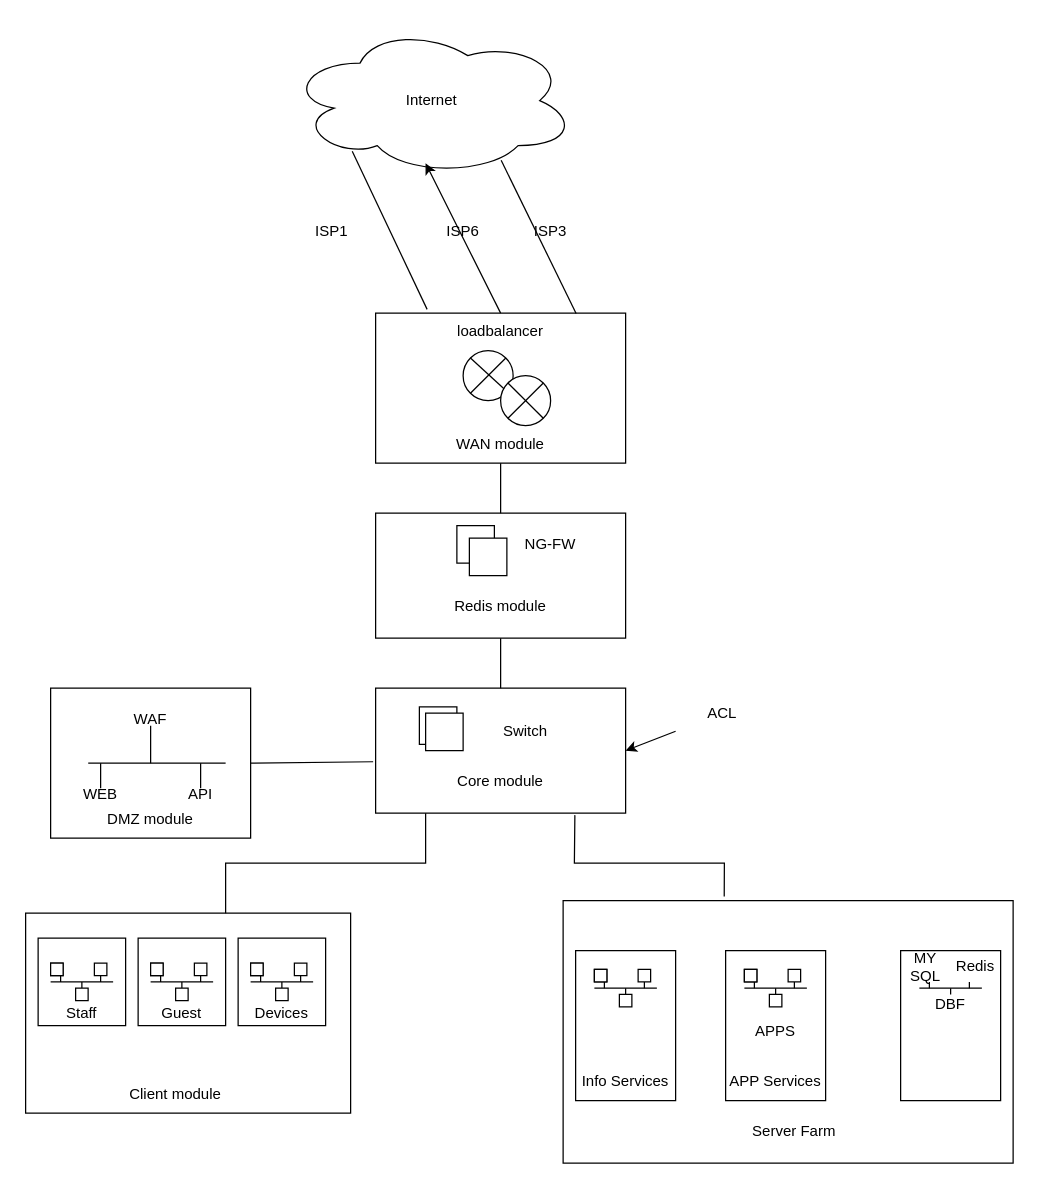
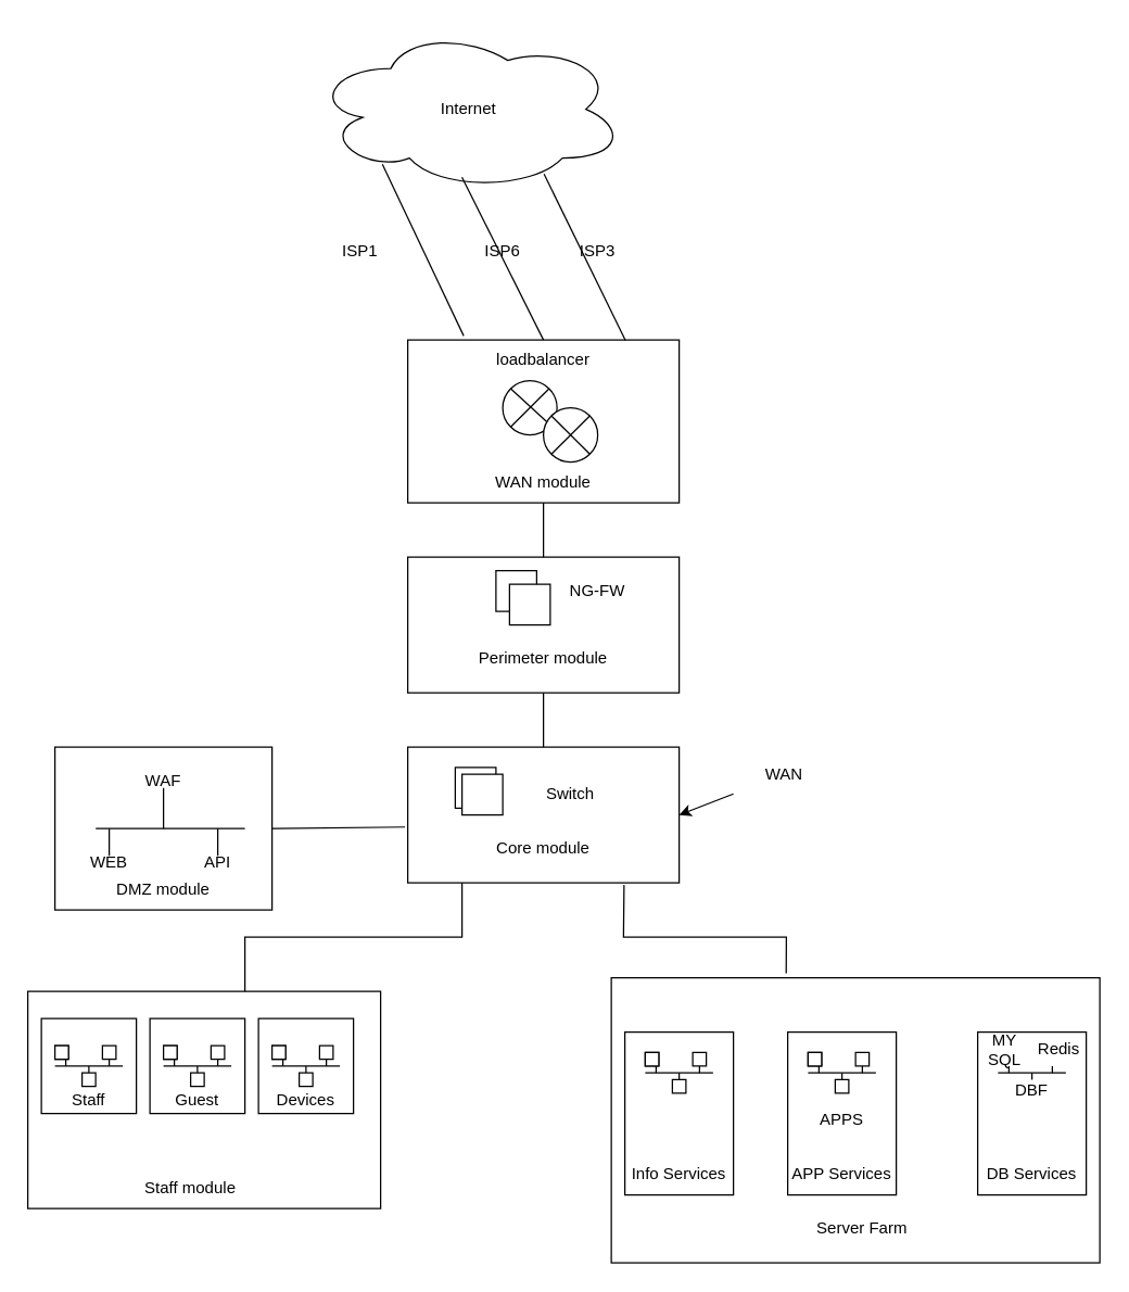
- <mxCell id="9" value="" style="endArrow=classic;html=1;rounded=0;exitX=0.5;exitY=0;exitDx=0;exitDy=0;entryX=0.478;entryY=0.917;entryDx=0;entryDy=0;entryPerimeter=0;" edge="1" parent="1" source="3" target="7"><mxGeometry width="50" height="50" relative="1" as="geometry"><mxPoint x="390" y="210" as="sourcePoint" /><mxPoint x="400" y="140" as="targetPoint" /></mxGeometry></mxCell>
+ <mxCell id="9" value="" style="endArrow=none;html=1;rounded=0;exitX=0.5;exitY=0;exitDx=0;exitDy=0;entryX=0.478;entryY=0.917;entryDx=0;entryDy=0;entryPerimeter=0;" edge="1" parent="1" source="3" target="7"><mxGeometry width="50" height="50" relative="1" as="geometry"><mxPoint x="390" y="210" as="sourcePoint" /><mxPoint x="400" y="140" as="targetPoint" /></mxGeometry></mxCell>
- <mxCell id="30" value="Redis module" style="text;html=1;strokeColor=none;fillColor=none;align=center;verticalAlign=middle;whiteSpace=wrap;rounded=0;" vertex="1" parent="1"><mxGeometry x="340" y="470" width="120" height="30" as="geometry" /></mxCell>
+ <mxCell id="30" value="Perimeter module" style="text;html=1;strokeColor=none;fillColor=none;align=center;verticalAlign=middle;whiteSpace=wrap;rounded=0;" vertex="1" parent="1"><mxGeometry x="340" y="470" width="120" height="30" as="geometry" /></mxCell>
- <mxCell id="106" value="ACL" style="text;html=1;strokeColor=none;fillColor=none;align=center;verticalAlign=middle;whiteSpace=wrap;rounded=0;" vertex="1" parent="1"><mxGeometry x="540" y="550" width="75" height="40" as="geometry" /></mxCell>
+ <mxCell id="106" value="WAN" style="text;html=1;strokeColor=none;fillColor=none;align=center;verticalAlign=middle;whiteSpace=wrap;rounded=0;" vertex="1" parent="1"><mxGeometry x="540" y="550" width="75" height="40" as="geometry" /></mxCell>
+ <mxCell id="103" value="DB Services" style="text;html=1;strokeColor=none;fillColor=none;align=center;verticalAlign=middle;whiteSpace=wrap;rounded=0;" vertex="1" parent="1"><mxGeometry x="720" y="850" width="80" height="30" as="geometry" /></mxCell>
- <mxCell id="71" value="Client module" style="text;html=1;strokeColor=none;fillColor=none;align=center;verticalAlign=middle;whiteSpace=wrap;rounded=0;" vertex="1" parent="1"><mxGeometry x="90" y="860" width="100" height="30" as="geometry" /></mxCell>
+ <mxCell id="71" value="Staff module" style="text;html=1;strokeColor=none;fillColor=none;align=center;verticalAlign=middle;whiteSpace=wrap;rounded=0;" vertex="1" parent="1"><mxGeometry x="90" y="860" width="100" height="30" as="geometry" /></mxCell>
